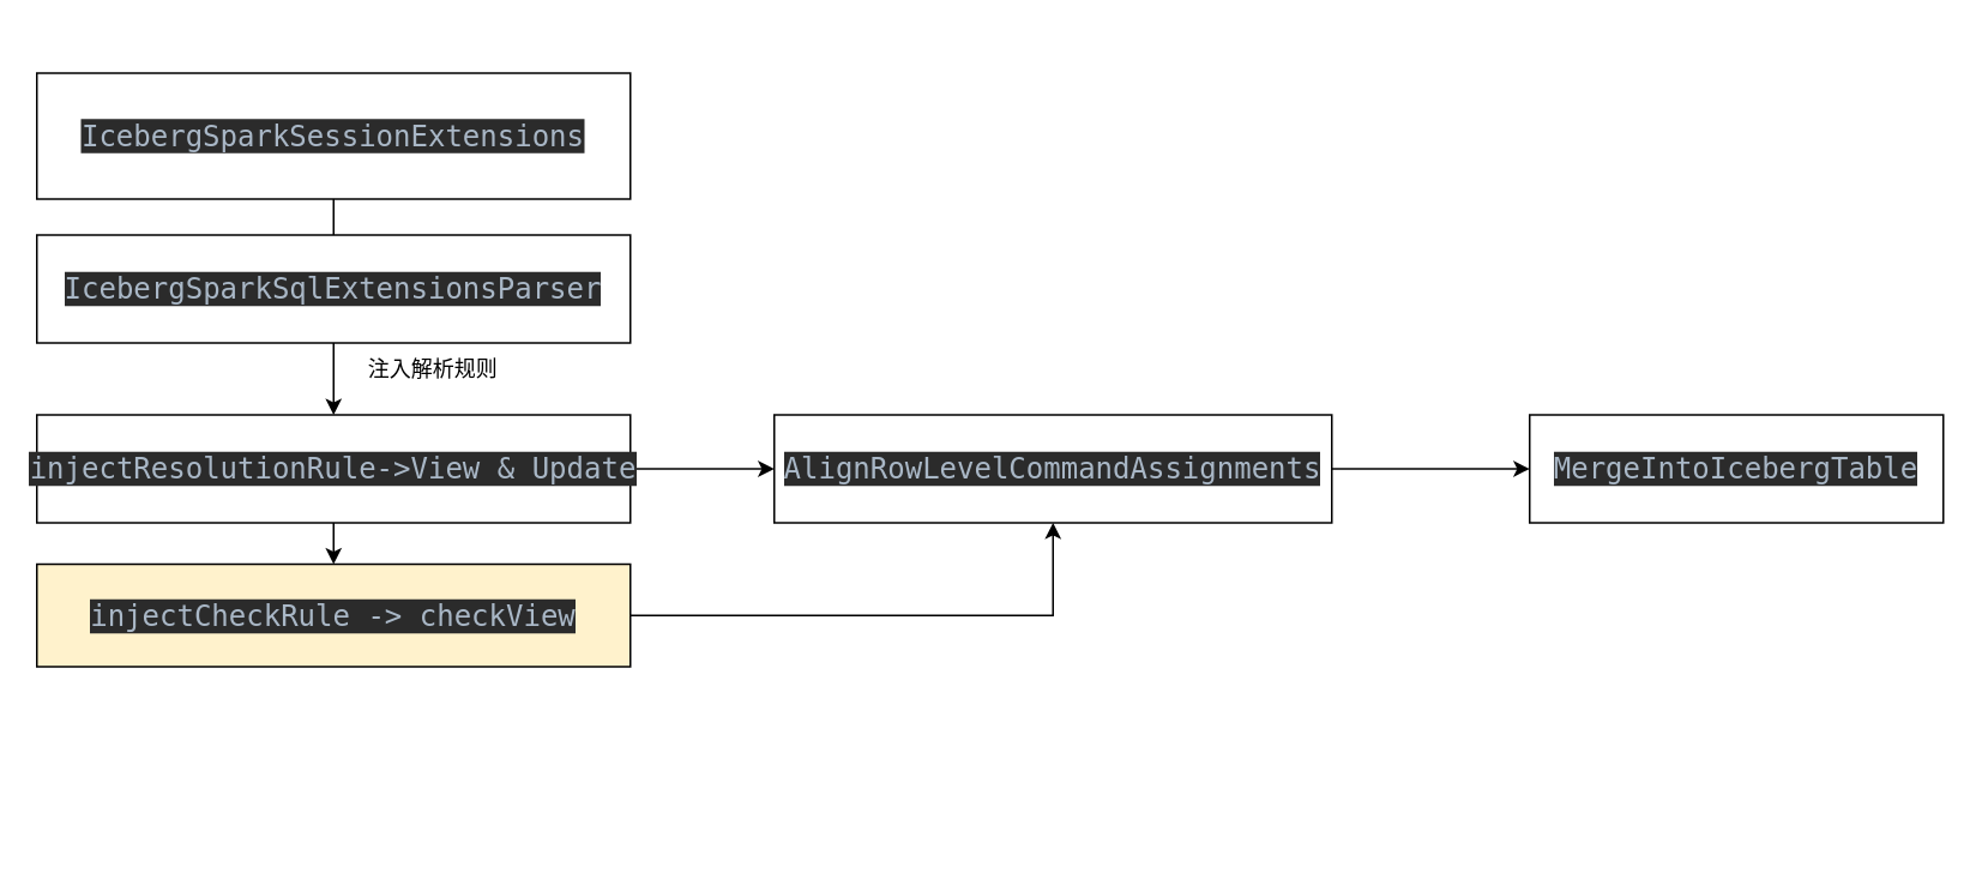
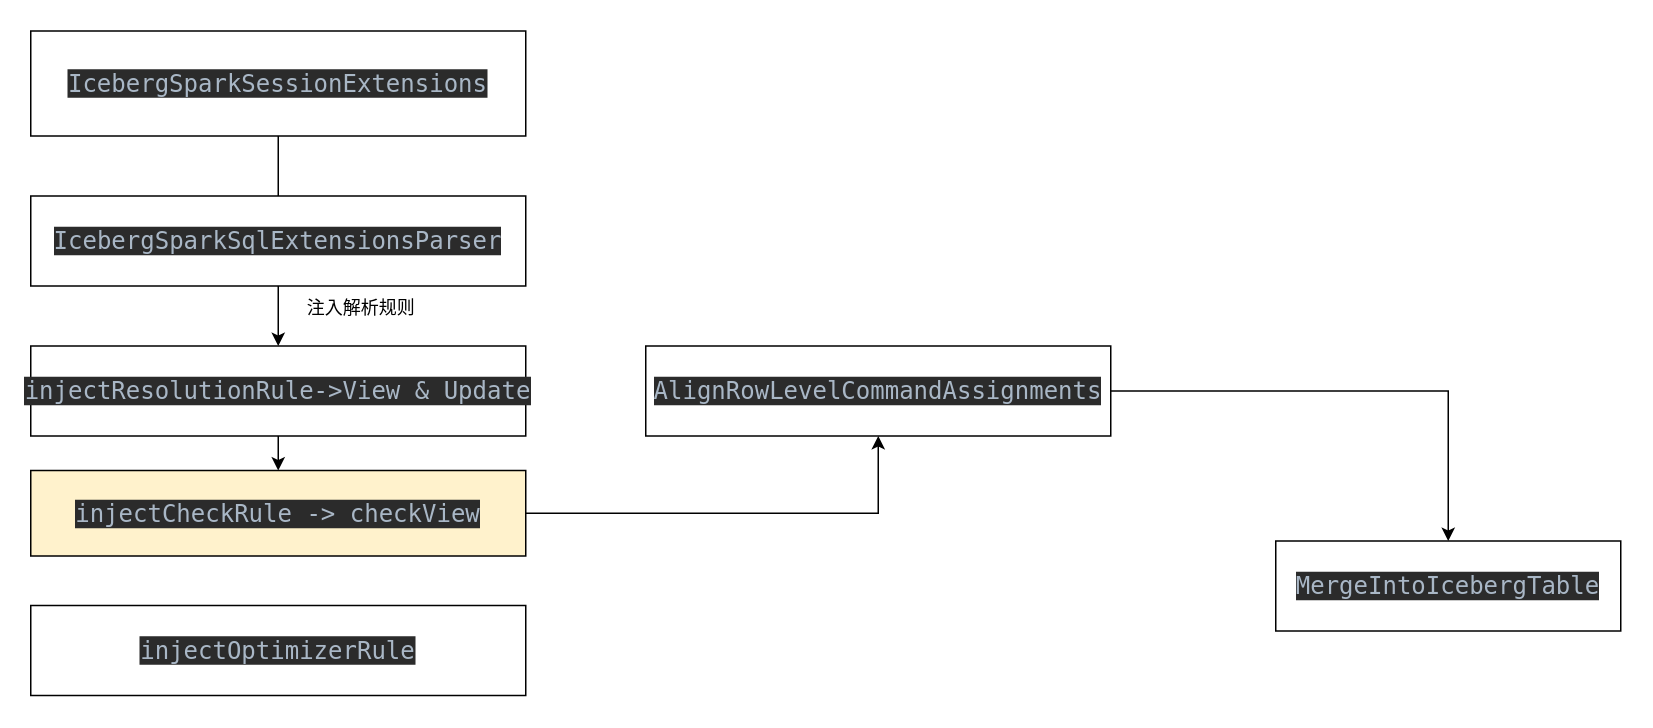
- <mxCell id="3" value="&lt;div style=&quot;background-color:#2b2b2b;color:#a9b7c6;font-family:'JetBrains Mono',monospace;font-size:12.0pt;&quot;&gt;&lt;pre&gt;IcebergSparkSessionExtensions&lt;/pre&gt;&lt;/div&gt;" style="html=1;whiteSpace=wrap;" vertex="1" parent="1"><mxGeometry x="20" y="40" width="330" height="70" as="geometry" /></mxCell>
+ <mxCell id="3" value="&lt;div style=&quot;background-color:#2b2b2b;color:#a9b7c6;font-family:'JetBrains Mono',monospace;font-size:12.0pt;&quot;&gt;&lt;pre&gt;IcebergSparkSessionExtensions&lt;/pre&gt;&lt;/div&gt;" style="html=1;whiteSpace=wrap;" vertex="1" parent="1"><mxGeometry x="20" y="20" width="330" height="70" as="geometry" /></mxCell>
- <mxCell id="7" value="" style="edgeStyle=orthogonalEdgeStyle;rounded=0;orthogonalLoop=1;jettySize=auto;html=1;" edge="1" parent="1" source="8" target="14"><mxGeometry relative="1" as="geometry" /></mxCell>
- <mxCell id="15" value="&lt;div style=&quot;background-color:#2b2b2b;color:#a9b7c6;font-family:'JetBrains Mono',monospace;font-size:12.0pt;&quot;&gt;&lt;pre&gt;MergeIntoIcebergTable&lt;/pre&gt;&lt;/div&gt;" style="whiteSpace=wrap;html=1;" vertex="1" parent="1"><mxGeometry x="850" y="230" width="230" height="60" as="geometry" /></mxCell>
+ <mxCell id="15" value="&lt;div style=&quot;background-color:#2b2b2b;color:#a9b7c6;font-family:'JetBrains Mono',monospace;font-size:12.0pt;&quot;&gt;&lt;pre&gt;MergeIntoIcebergTable&lt;/pre&gt;&lt;/div&gt;" style="whiteSpace=wrap;html=1;" vertex="1" parent="1"><mxGeometry x="850" y="360" width="230" height="60" as="geometry" /></mxCell>
+ <mxCell id="12" value="&lt;div style=&quot;background-color:#2b2b2b;color:#a9b7c6;font-family:'JetBrains Mono',monospace;font-size:12.0pt;&quot;&gt;&lt;pre&gt;injectOptimizerRule&lt;/pre&gt;&lt;/div&gt;" style="whiteSpace=wrap;html=1;" vertex="1" parent="1"><mxGeometry x="20" y="403" width="330" height="60" as="geometry" /></mxCell>
